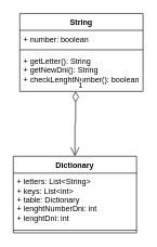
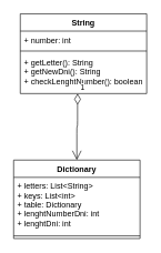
- <mxCell id="3" value="+ number: boolean" style="text;strokeColor=none;fillColor=none;align=left;verticalAlign=top;spacingLeft=4;spacingRight=4;overflow=hidden;rotatable=0;points=[[0,0.5],[1,0.5]];portConstraint=eastwest;" vertex="1" parent="2"><mxGeometry y="26" width="190" height="26" as="geometry" /></mxCell>
+ <mxCell id="3" value="+ number: int" style="text;strokeColor=none;fillColor=none;align=left;verticalAlign=top;spacingLeft=4;spacingRight=4;overflow=hidden;rotatable=0;points=[[0,0.5],[1,0.5]];portConstraint=eastwest;" vertex="1" parent="2"><mxGeometry y="26" width="190" height="26" as="geometry" /></mxCell>
